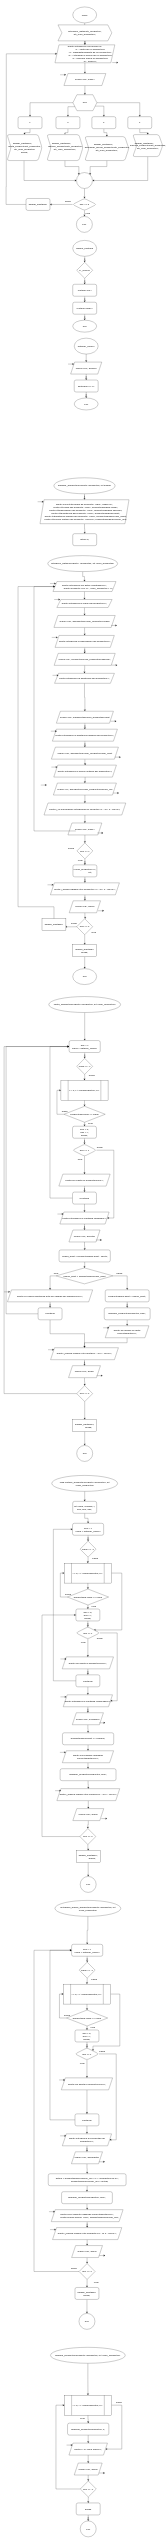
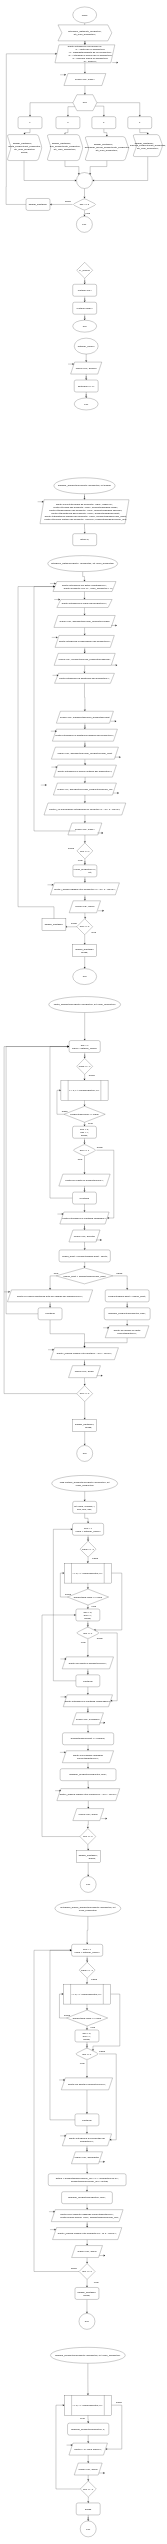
- <mxCell id="28" value="&lt;div&gt;limpiar_pantalla(); &amp;nbsp; &amp;nbsp; &amp;nbsp; &amp;nbsp; &amp;nbsp; &amp;nbsp;restock_producto(ptr_productos, ptr_num_productos);&lt;/div&gt;&lt;div&gt;&amp;nbsp; &amp;nbsp; &amp;nbsp; &amp;nbsp; &amp;nbsp; &amp;nbsp;&amp;nbsp;&lt;/div&gt;" style="rounded=1;whiteSpace=wrap;html=1;shape=step;perimeter=stepPerimeter;fixedSize=1;" parent="1" vertex="1"><mxGeometry x="235" y="660" width="180" height="130" as="geometry" /></mxCell>
+ <mxCell id="28" value="&lt;div&gt;limpiar_pantalla(); &amp;nbsp; &amp;nbsp; &amp;nbsp; &amp;nbsp; &amp;nbsp; &amp;nbsp;aux_producto(ptr_productos, ptr_num_productos);&lt;/div&gt;&lt;div&gt;&amp;nbsp; &amp;nbsp; &amp;nbsp; &amp;nbsp; &amp;nbsp; &amp;nbsp;&amp;nbsp;&lt;/div&gt;" style="rounded=1;whiteSpace=wrap;html=1;shape=step;perimeter=stepPerimeter;fixedSize=1;" parent="1" vertex="1"><mxGeometry x="235" y="660" width="180" height="130" as="geometry" /></mxCell>
- <mxCell id="35" value="limpiar_pantalla" style="ellipse;whiteSpace=wrap;html=1;" parent="1" vertex="1"><mxGeometry x="364" y="1190" width="120" height="80" as="geometry" /></mxCell>
- <mxCell id="34" style="edgeStyle=orthogonalEdgeStyle;rounded=0;orthogonalLoop=1;jettySize=auto;html=1;" parent="1" source="35" target="37" edge="1"><mxGeometry relative="1" as="geometry" /></mxCell>
